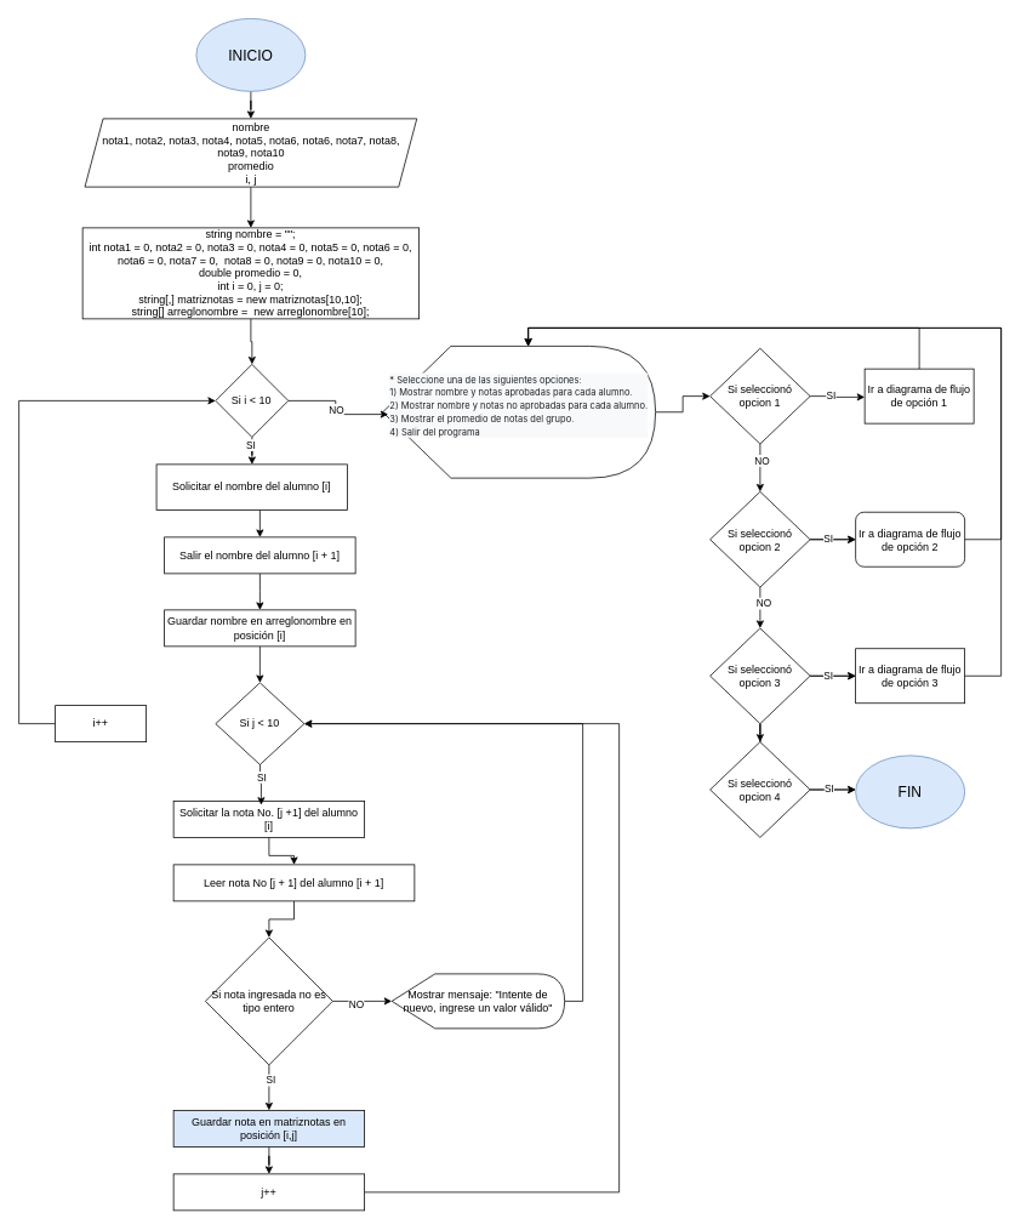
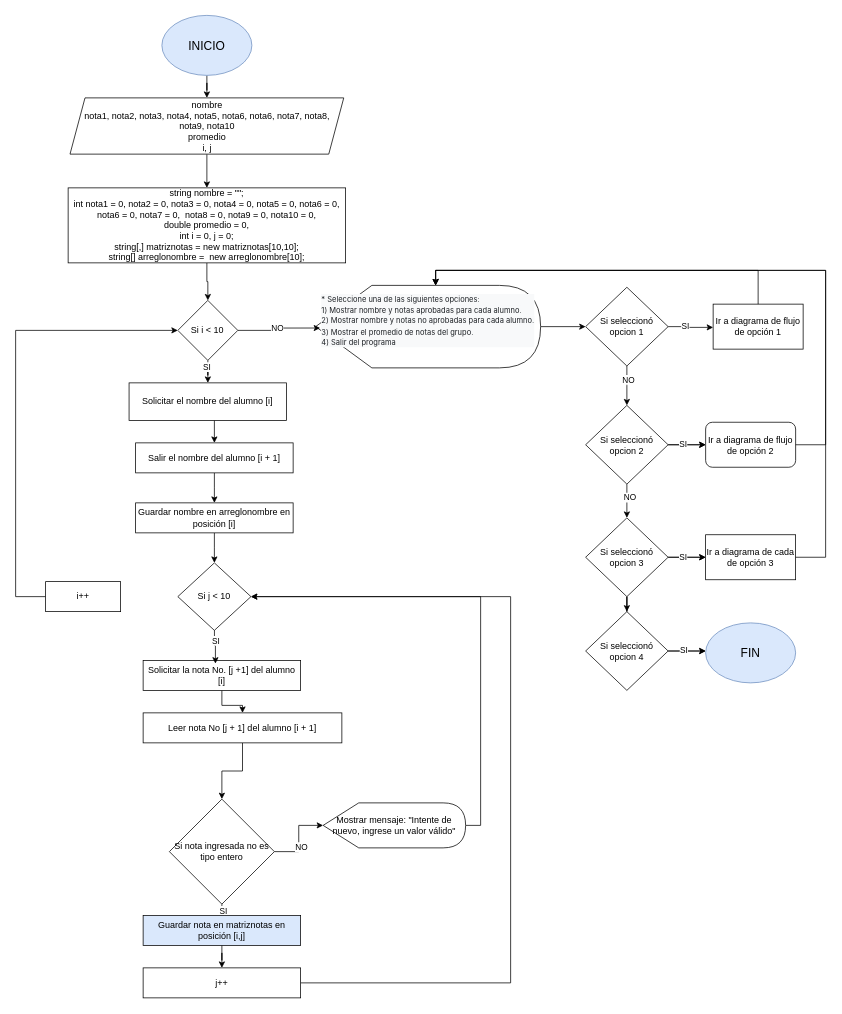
- <mxCell id="38" value="&lt;p style=&quot;--tw-border-spacing-x: 0; --tw-border-spacing-y: 0; --tw-translate-x: 0; --tw-translate-y: 0; --tw-rotate: 0; --tw-skew-x: 0; --tw-skew-y: 0; --tw-scale-x: 1; --tw-scale-y: 1; --tw-pan-x: ; --tw-pan-y: ; --tw-pinch-zoom: ; --tw-scroll-snap-strictness: proximity; --tw-gradient-from-position: ; --tw-gradient-via-position: ; --tw-gradient-to-position: ; --tw-ordinal: ; --tw-slashed-zero: ; --tw-numeric-figure: ; --tw-numeric-spacing: ; --tw-numeric-fraction: ; --tw-ring-inset: ; --tw-ring-offset-width: 0px; --tw-ring-offset-color: light-dark(#fff, #000000); --tw-ring-color: rgb(59 130 246 / 0.5); --tw-ring-offset-shadow: 0 0 #0000; --tw-ring-shadow: 0 0 #0000; --tw-shadow: 0 0 #0000; --tw-shadow-colored: 0 0 #0000; --tw-blur: ; --tw-brightness: ; --tw-contrast: ; --tw-grayscale: ; --tw-hue-rotate: ; --tw-invert: ; --tw-saturate: ; --tw-sepia: ; --tw-drop-shadow: ; --tw-backdrop-blur: ; --tw-backdrop-brightness: ; --tw-backdrop-contrast: ; --tw-backdrop-grayscale: ; --tw-backdrop-hue-rotate: ; --tw-backdrop-invert: ; --tw-backdrop-opacity: ; --tw-backdrop-saturate: ; --tw-backdrop-sepia: ; box-sizing: border-box; margin-top: 0px; margin-bottom: 1rem; color: rgb(29, 33, 37); font-family: -apple-system, BlinkMacSystemFont, &amp;quot;Segoe UI&amp;quot;, Roboto, &amp;quot;Helvetica Neue&amp;quot;, Arial, &amp;quot;Noto Sans&amp;quot;, &amp;quot;Liberation Sans&amp;quot;, sans-serif, &amp;quot;Apple Color Emoji&amp;quot;, &amp;quot;Segoe UI Emoji&amp;quot;, &amp;quot;Segoe UI Symbol&amp;quot;, &amp;quot;Noto Color Emoji&amp;quot;; text-align: left; background-color: rgb(248, 249, 250);&quot; id=&quot;yui_3_18_1_1_1747618163115_444&quot;&gt;&lt;font style=&quot;font-size: 10px;&quot;&gt;&lt;font style=&quot;&quot;&gt;* Seleccione una de las siguientes opciones:&lt;br&gt;&lt;/font&gt;&lt;span style=&quot;background-color: light-dark(rgb(248, 249, 250), rgb(22, 23, 24)); color: light-dark(rgb(29, 33, 37), rgb(207, 210, 214));&quot;&gt;1) Mostrar nombre y notas aprobadas para cada alumno.&lt;br&gt;&lt;/span&gt;&lt;span style=&quot;background-color: light-dark(rgb(248, 249, 250), rgb(22, 23, 24)); color: light-dark(rgb(29, 33, 37), rgb(207, 210, 214));&quot;&gt;2) Mostrar nombre y notas no aprobadas para cada alumno.&lt;br&gt;&lt;/span&gt;&lt;span style=&quot;background-color: light-dark(rgb(248, 249, 250), rgb(22, 23, 24)); color: light-dark(rgb(29, 33, 37), rgb(207, 210, 214));&quot;&gt;3) Mostrar el promedio de notas del grupo.&lt;br&gt;&lt;/span&gt;&lt;span style=&quot;background-color: light-dark(rgb(248, 249, 250), rgb(22, 23, 24)); color: light-dark(rgb(29, 33, 37), rgb(207, 210, 214));&quot;&gt;4) Salir del programa&lt;/span&gt;&lt;/font&gt;&lt;/p&gt;" style="shape=display;whiteSpace=wrap;html=1;" parent="1" vertex="1"><mxGeometry x="420" y="380" width="300" height="145" as="geometry" /></mxCell>
+ <mxCell id="38" value="&lt;p style=&quot;--tw-border-spacing-x: 0; --tw-border-spacing-y: 0; --tw-translate-x: 0; --tw-translate-y: 0; --tw-rotate: 0; --tw-skew-x: 0; --tw-skew-y: 0; --tw-scale-x: 1; --tw-scale-y: 1; --tw-pan-x: ; --tw-pan-y: ; --tw-pinch-zoom: ; --tw-scroll-snap-strictness: proximity; --tw-gradient-from-position: ; --tw-gradient-via-position: ; --tw-gradient-to-position: ; --tw-ordinal: ; --tw-slashed-zero: ; --tw-numeric-figure: ; --tw-numeric-spacing: ; --tw-numeric-fraction: ; --tw-ring-inset: ; --tw-ring-offset-width: 0px; --tw-ring-offset-color: light-dark(#fff, #000000); --tw-ring-color: rgb(59 130 246 / 0.5); --tw-ring-offset-shadow: 0 0 #0000; --tw-ring-shadow: 0 0 #0000; --tw-shadow: 0 0 #0000; --tw-shadow-colored: 0 0 #0000; --tw-blur: ; --tw-brightness: ; --tw-contrast: ; --tw-grayscale: ; --tw-hue-rotate: ; --tw-invert: ; --tw-saturate: ; --tw-sepia: ; --tw-drop-shadow: ; --tw-backdrop-blur: ; --tw-backdrop-brightness: ; --tw-backdrop-contrast: ; --tw-backdrop-grayscale: ; --tw-backdrop-hue-rotate: ; --tw-backdrop-invert: ; --tw-backdrop-opacity: ; --tw-backdrop-saturate: ; --tw-backdrop-sepia: ; box-sizing: border-box; margin-top: 0px; margin-bottom: 1rem; color: rgb(29, 33, 37); font-family: -apple-system, BlinkMacSystemFont, &amp;quot;Segoe UI&amp;quot;, Roboto, &amp;quot;Helvetica Neue&amp;quot;, Arial, &amp;quot;Noto Sans&amp;quot;, &amp;quot;Liberation Sans&amp;quot;, sans-serif, &amp;quot;Apple Color Emoji&amp;quot;, &amp;quot;Segoe UI Emoji&amp;quot;, &amp;quot;Segoe UI Symbol&amp;quot;, &amp;quot;Noto Color Emoji&amp;quot;; text-align: left; background-color: rgb(248, 249, 250);&quot; id=&quot;yui_3_18_1_1_1747618163115_444&quot;&gt;&lt;font style=&quot;font-size: 10px;&quot;&gt;&lt;font style=&quot;&quot;&gt;* Seleccione una de las siguientes opciones:&lt;br&gt;&lt;/font&gt;&lt;span style=&quot;background-color: light-dark(rgb(248, 249, 250), rgb(22, 23, 24)); color: light-dark(rgb(29, 33, 37), rgb(207, 210, 214));&quot;&gt;1) Mostrar nombre y notas aprobadas para cada alumno.&lt;br&gt;&lt;/span&gt;&lt;span style=&quot;background-color: light-dark(rgb(248, 249, 250), rgb(22, 23, 24)); color: light-dark(rgb(29, 33, 37), rgb(207, 210, 214));&quot;&gt;2) Mostrar nombre y notas no aprobadas para cada alumno.&lt;br&gt;&lt;/span&gt;&lt;span style=&quot;background-color: light-dark(rgb(248, 249, 250), rgb(22, 23, 24)); color: light-dark(rgb(29, 33, 37), rgb(207, 210, 214));&quot;&gt;3) Mostrar el promedio de notas del grupo.&lt;br&gt;&lt;/span&gt;&lt;span style=&quot;background-color: light-dark(rgb(248, 249, 250), rgb(22, 23, 24)); color: light-dark(rgb(29, 33, 37), rgb(207, 210, 214));&quot;&gt;4) Salir del programa&lt;/span&gt;&lt;/font&gt;&lt;/p&gt;" style="shape=display;whiteSpace=wrap;html=1;" parent="1" vertex="1"><mxGeometry x="420" y="380" width="300" height="110" as="geometry" /></mxCell>
- <mxCell id="59" value="Ir a diagrama de flujo de opción 3" style="rounded=0;whiteSpace=wrap;html=1;" parent="1" vertex="1"><mxGeometry x="940" y="712.5" width="120" height="60" as="geometry" /></mxCell>
+ <mxCell id="59" value="Ir a diagrama de cada de opción 3" style="rounded=0;whiteSpace=wrap;html=1;" parent="1" vertex="1"><mxGeometry x="940" y="712.5" width="120" height="60" as="geometry" /></mxCell>
- <mxCell id="18" value="Si nota ingresada no es tipo entero" style="rhombus;whiteSpace=wrap;html=1;" parent="1" vertex="1"><mxGeometry x="225" y="1030" width="140" height="140" as="geometry" /></mxCell>
+ <mxCell id="18" value="Si nota ingresada no es tipo entero" style="rhombus;whiteSpace=wrap;html=1;" parent="1" vertex="1"><mxGeometry x="225" y="1065" width="140" height="140" as="geometry" /></mxCell>
